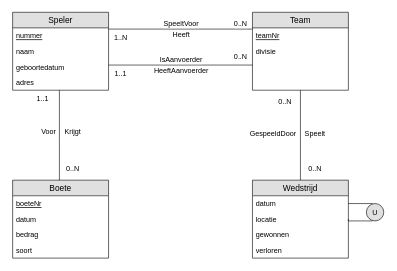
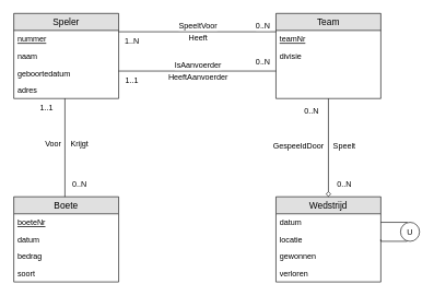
- <mxCell id="36" value="" style="edgeStyle=orthogonalEdgeStyle;fontSize=12;html=1;endArrow=none;jumpSize=6;strokeWidth=1;endFill=0;rounded=0;jumpStyle=none;" parent="1" source="13" target="2" edge="1"><mxGeometry width="100" height="100" relative="1" as="geometry"><mxPoint x="309.833" y="177.5" as="sourcePoint" /><mxPoint x="309.833" y="319.5" as="targetPoint" /><Array as="points"><mxPoint x="500" y="198" /><mxPoint x="500" y="198" /></Array></mxGeometry></mxCell>
+ <mxCell id="36" value="" style="edgeStyle=orthogonalEdgeStyle;fontSize=12;html=1;endArrow=diamond;jumpSize=6;strokeWidth=1;endFill=0;rounded=0;jumpStyle=none;" parent="1" source="13" target="2" edge="1"><mxGeometry width="100" height="100" relative="1" as="geometry"><mxPoint x="309.833" y="177.5" as="sourcePoint" /><mxPoint x="309.833" y="319.5" as="targetPoint" /><Array as="points"><mxPoint x="500" y="198" /><mxPoint x="500" y="198" /></Array></mxGeometry></mxCell>
- <mxCell id="41" value="U" style="ellipse;whiteSpace=wrap;html=1;aspect=fixed;fillColor=#e0e0e0;" parent="1" vertex="1"><mxGeometry x="610" y="339" width="29" height="29" as="geometry" /></mxCell>
+ <mxCell id="41" value="U" style="ellipse;whiteSpace=wrap;html=1;aspect=fixed;" parent="1" vertex="1"><mxGeometry x="610" y="339" width="29" height="29" as="geometry" /></mxCell>
